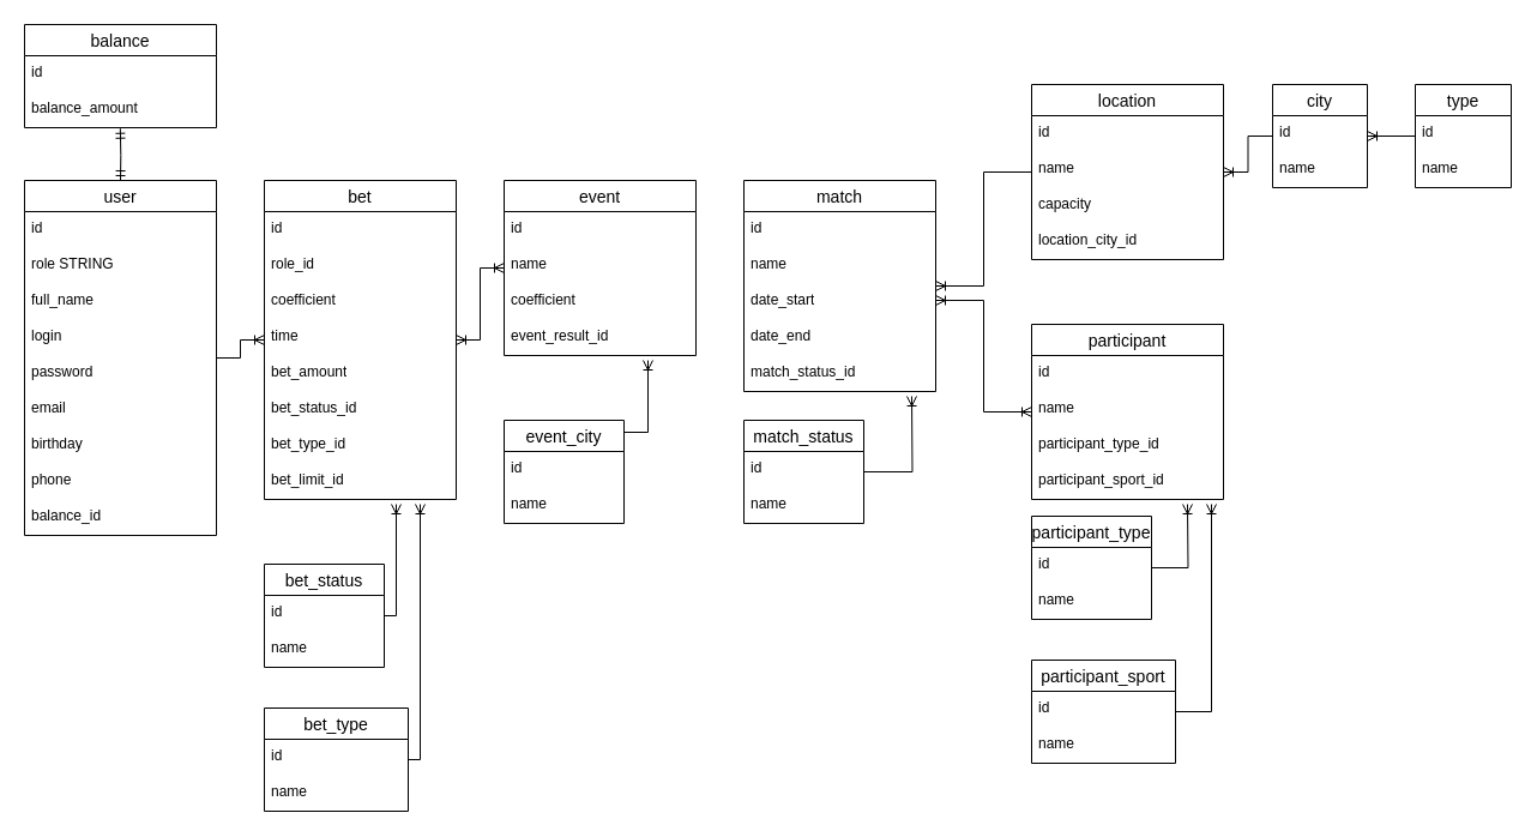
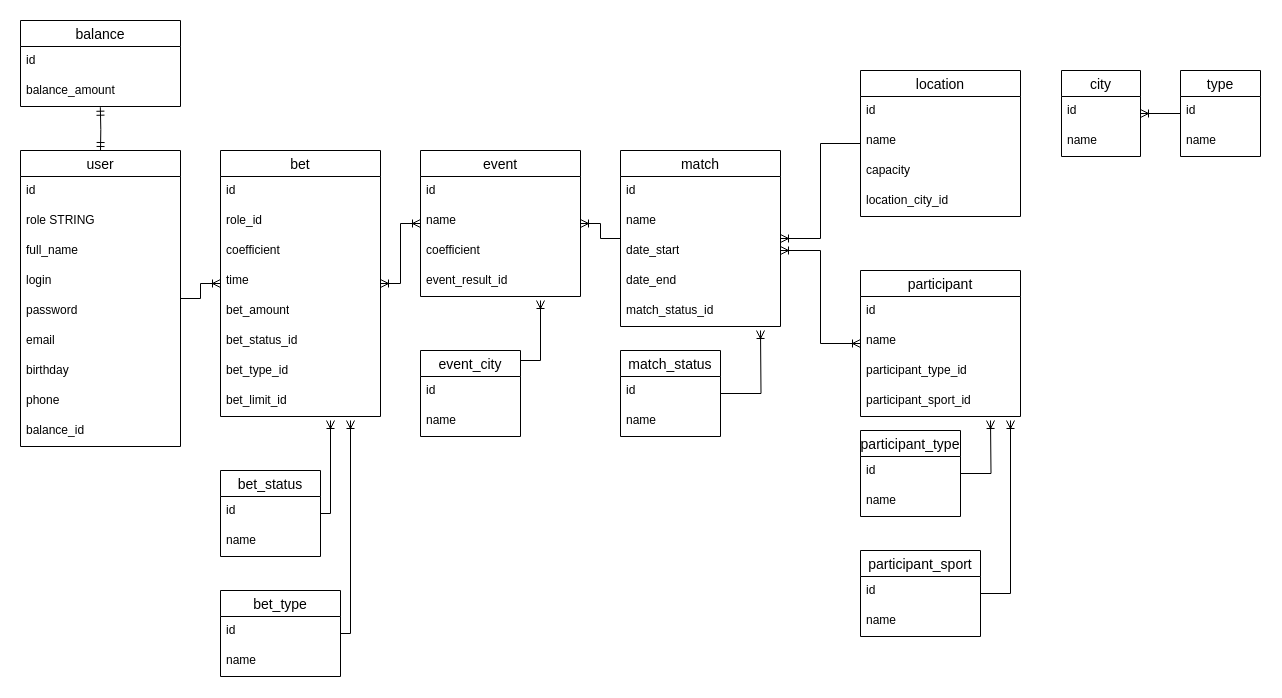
- <mxCell id="76" value="" style="edgeStyle=orthogonalEdgeStyle;fontSize=12;html=1;endArrow=ERoneToMany;rounded=0;" parent="1" source="69" target="64" edge="1"><mxGeometry width="100" height="100" relative="1" as="geometry"><mxPoint x="1070" y="300" as="sourcePoint" /><mxPoint x="1170" y="200" as="targetPoint" /></mxGeometry></mxCell>
+ <mxCell id="41" value="" style="edgeStyle=orthogonalEdgeStyle;fontSize=12;html=1;endArrow=ERoneToMany;rounded=0;" parent="1" source="26" target="21" edge="1"><mxGeometry width="100" height="100" relative="1" as="geometry"><mxPoint x="560" y="430" as="sourcePoint" /><mxPoint x="660" y="330" as="targetPoint" /></mxGeometry></mxCell>
